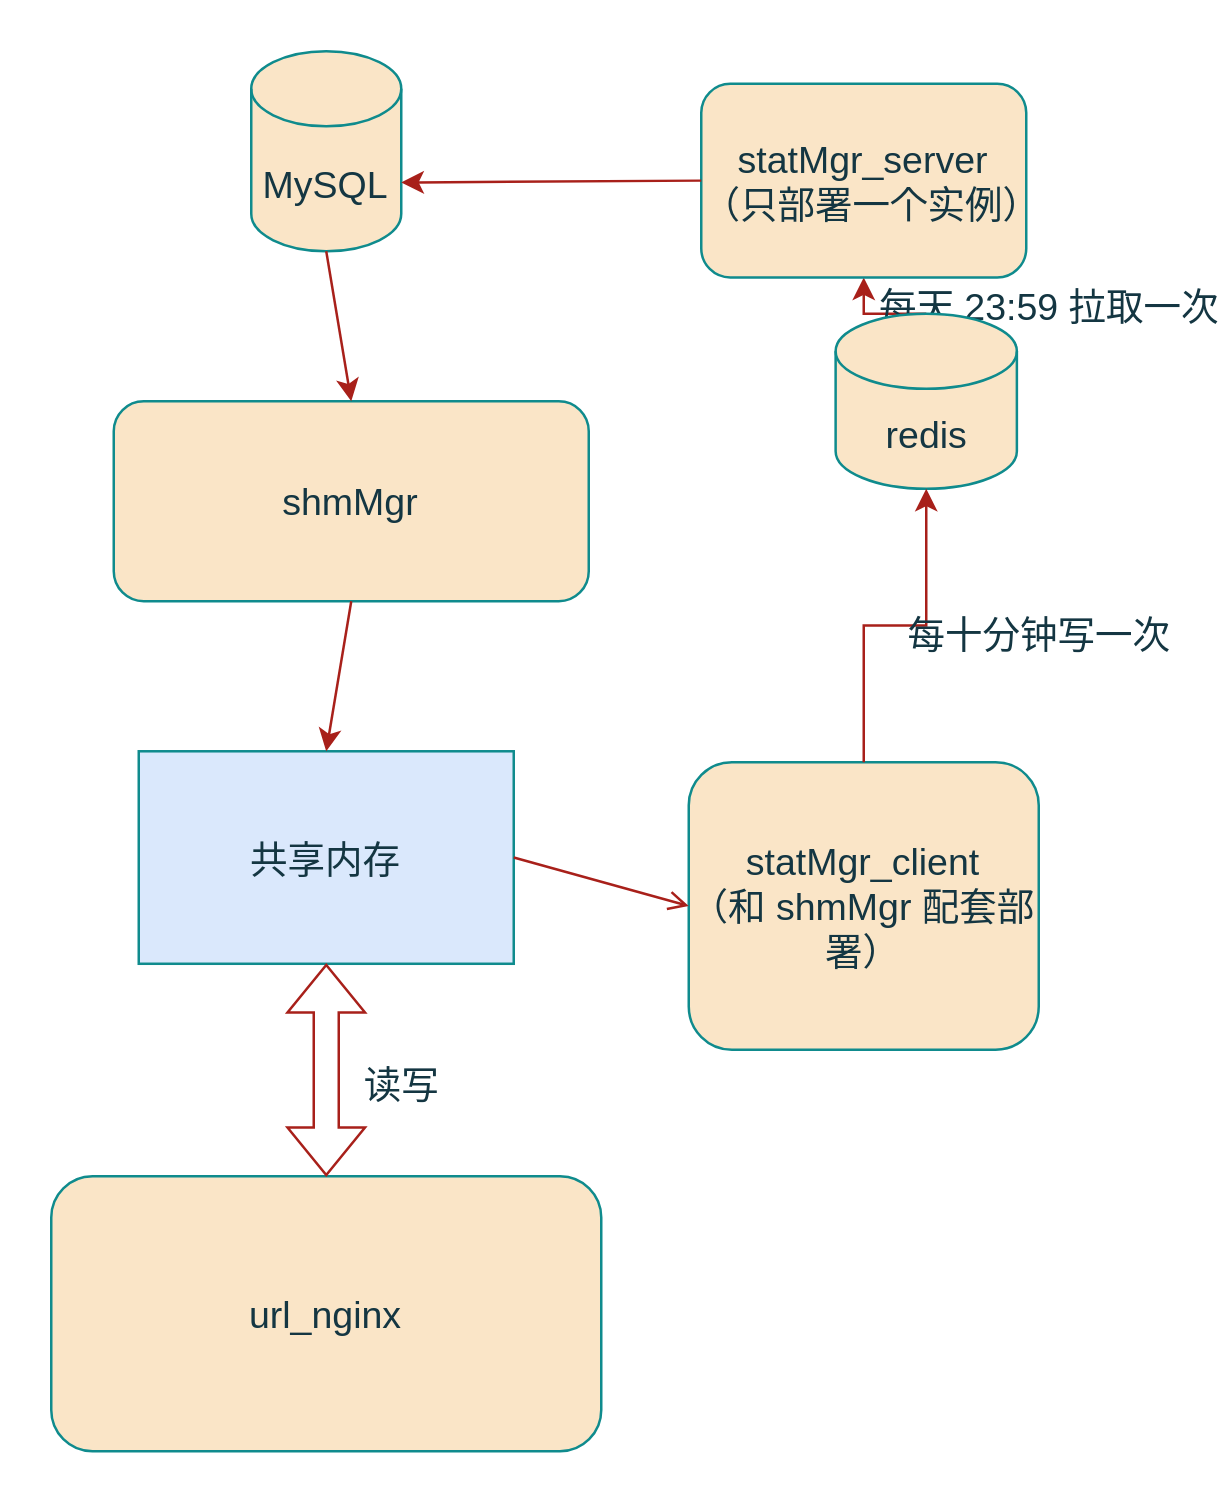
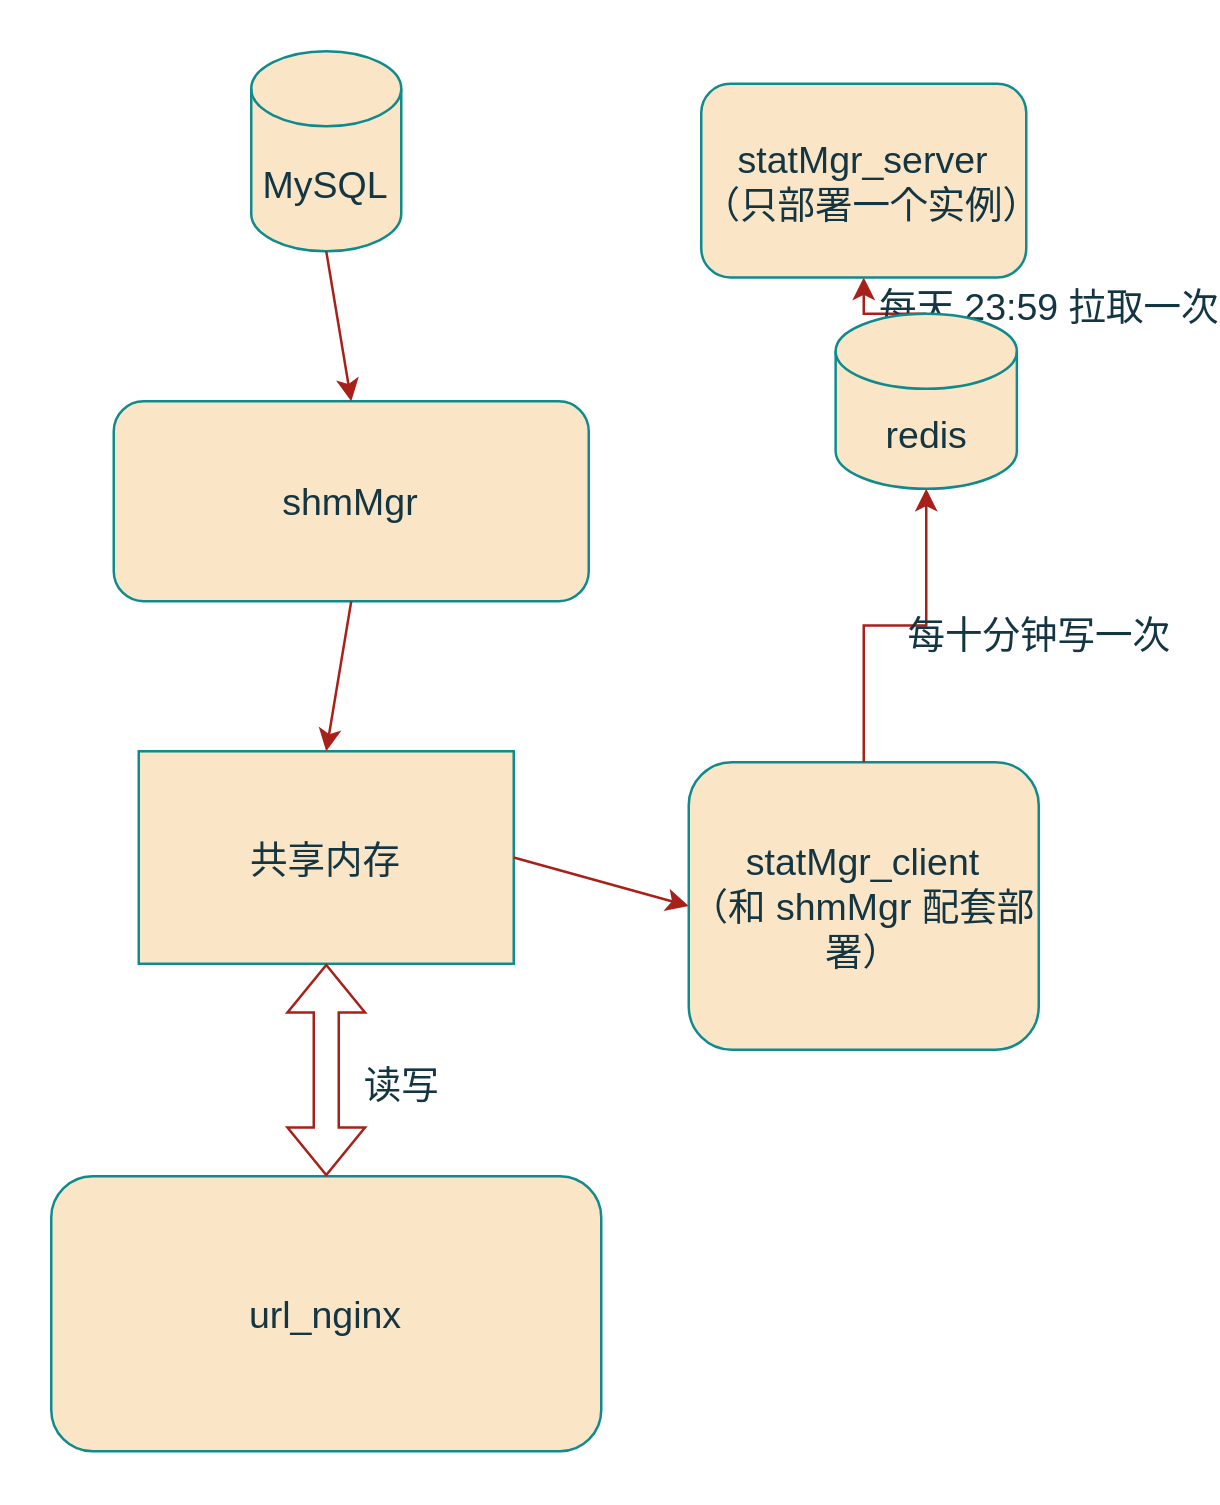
- <mxCell id="16" value="" style="endArrow=classic;html=1;rounded=0;exitX=0;exitY=0.5;exitDx=0;exitDy=0;entryX=1;entryY=0;entryDx=0;entryDy=52.5;entryPerimeter=0;labelBackgroundColor=none;strokeColor=#A8201A;fontColor=default;fontSize=15;" edge="1" parent="1" source="15" target="5"><mxGeometry width="50" height="50" relative="1" as="geometry"><mxPoint x="375" y="-10" as="sourcePoint" /><mxPoint x="160" y="30" as="targetPoint" /></mxGeometry></mxCell>
- <mxCell id="4" value="共享内存" style="rounded=0;whiteSpace=wrap;html=1;labelBackgroundColor=none;fillColor=#dae8fc;strokeColor=#0F8B8D;fontColor=#143642;fontSize=15;" vertex="1" parent="1"><mxGeometry x="55" y="300.01" width="150" height="85" as="geometry" /></mxCell>
+ <mxCell id="4" value="共享内存" style="rounded=0;whiteSpace=wrap;html=1;labelBackgroundColor=none;fillColor=#FAE5C7;strokeColor=#0F8B8D;fontColor=#143642;fontSize=15;" vertex="1" parent="1"><mxGeometry x="55" y="300.01" width="150" height="85" as="geometry" /></mxCell>
- <mxCell id="9" value="" style="endArrow=open;html=1;rounded=0;exitX=1;exitY=0.5;exitDx=0;exitDy=0;entryX=0;entryY=0.5;entryDx=0;entryDy=0;labelBackgroundColor=none;strokeColor=#A8201A;fontColor=default;fontSize=15;" edge="1" parent="1" source="4" target="6"><mxGeometry width="50" height="50" relative="1" as="geometry"><mxPoint x="265" y="370" as="sourcePoint" /><mxPoint x="315" y="320" as="targetPoint" /></mxGeometry></mxCell>
+ <mxCell id="9" value="" style="endArrow=classic;html=1;rounded=0;exitX=1;exitY=0.5;exitDx=0;exitDy=0;entryX=0;entryY=0.5;entryDx=0;entryDy=0;labelBackgroundColor=none;strokeColor=#A8201A;fontColor=default;fontSize=15;" edge="1" parent="1" source="4" target="6"><mxGeometry width="50" height="50" relative="1" as="geometry"><mxPoint x="265" y="370" as="sourcePoint" /><mxPoint x="315" y="320" as="targetPoint" /></mxGeometry></mxCell>
